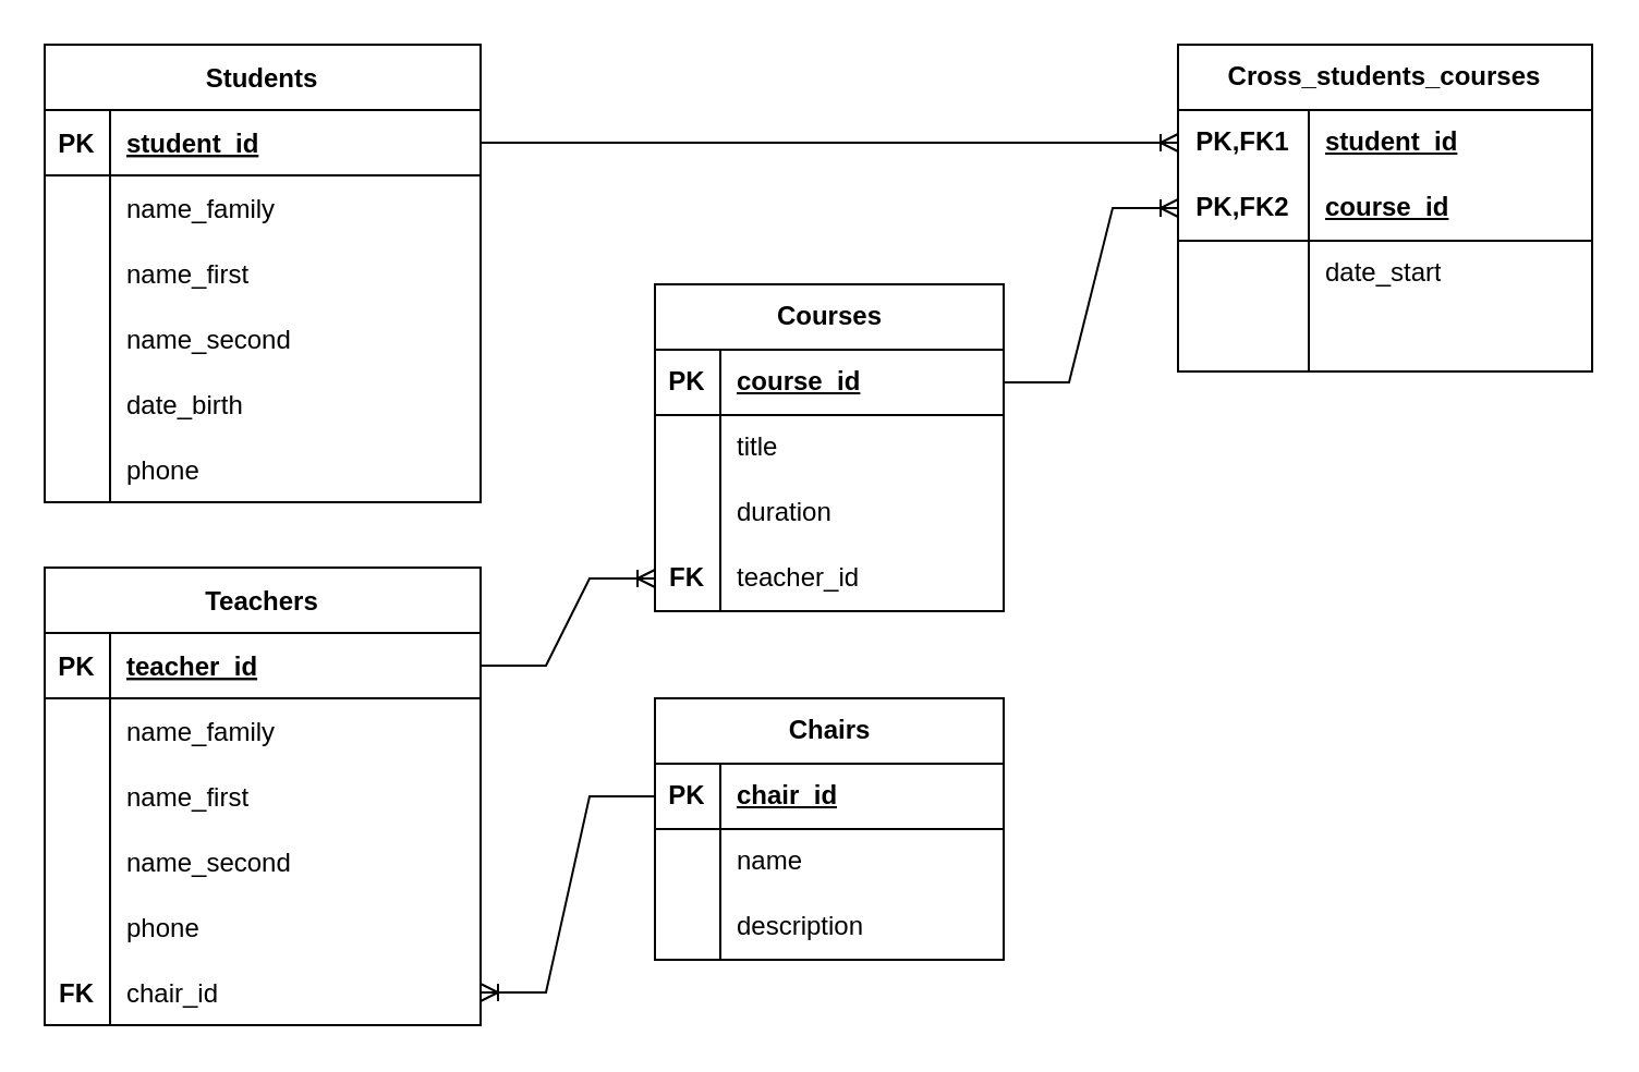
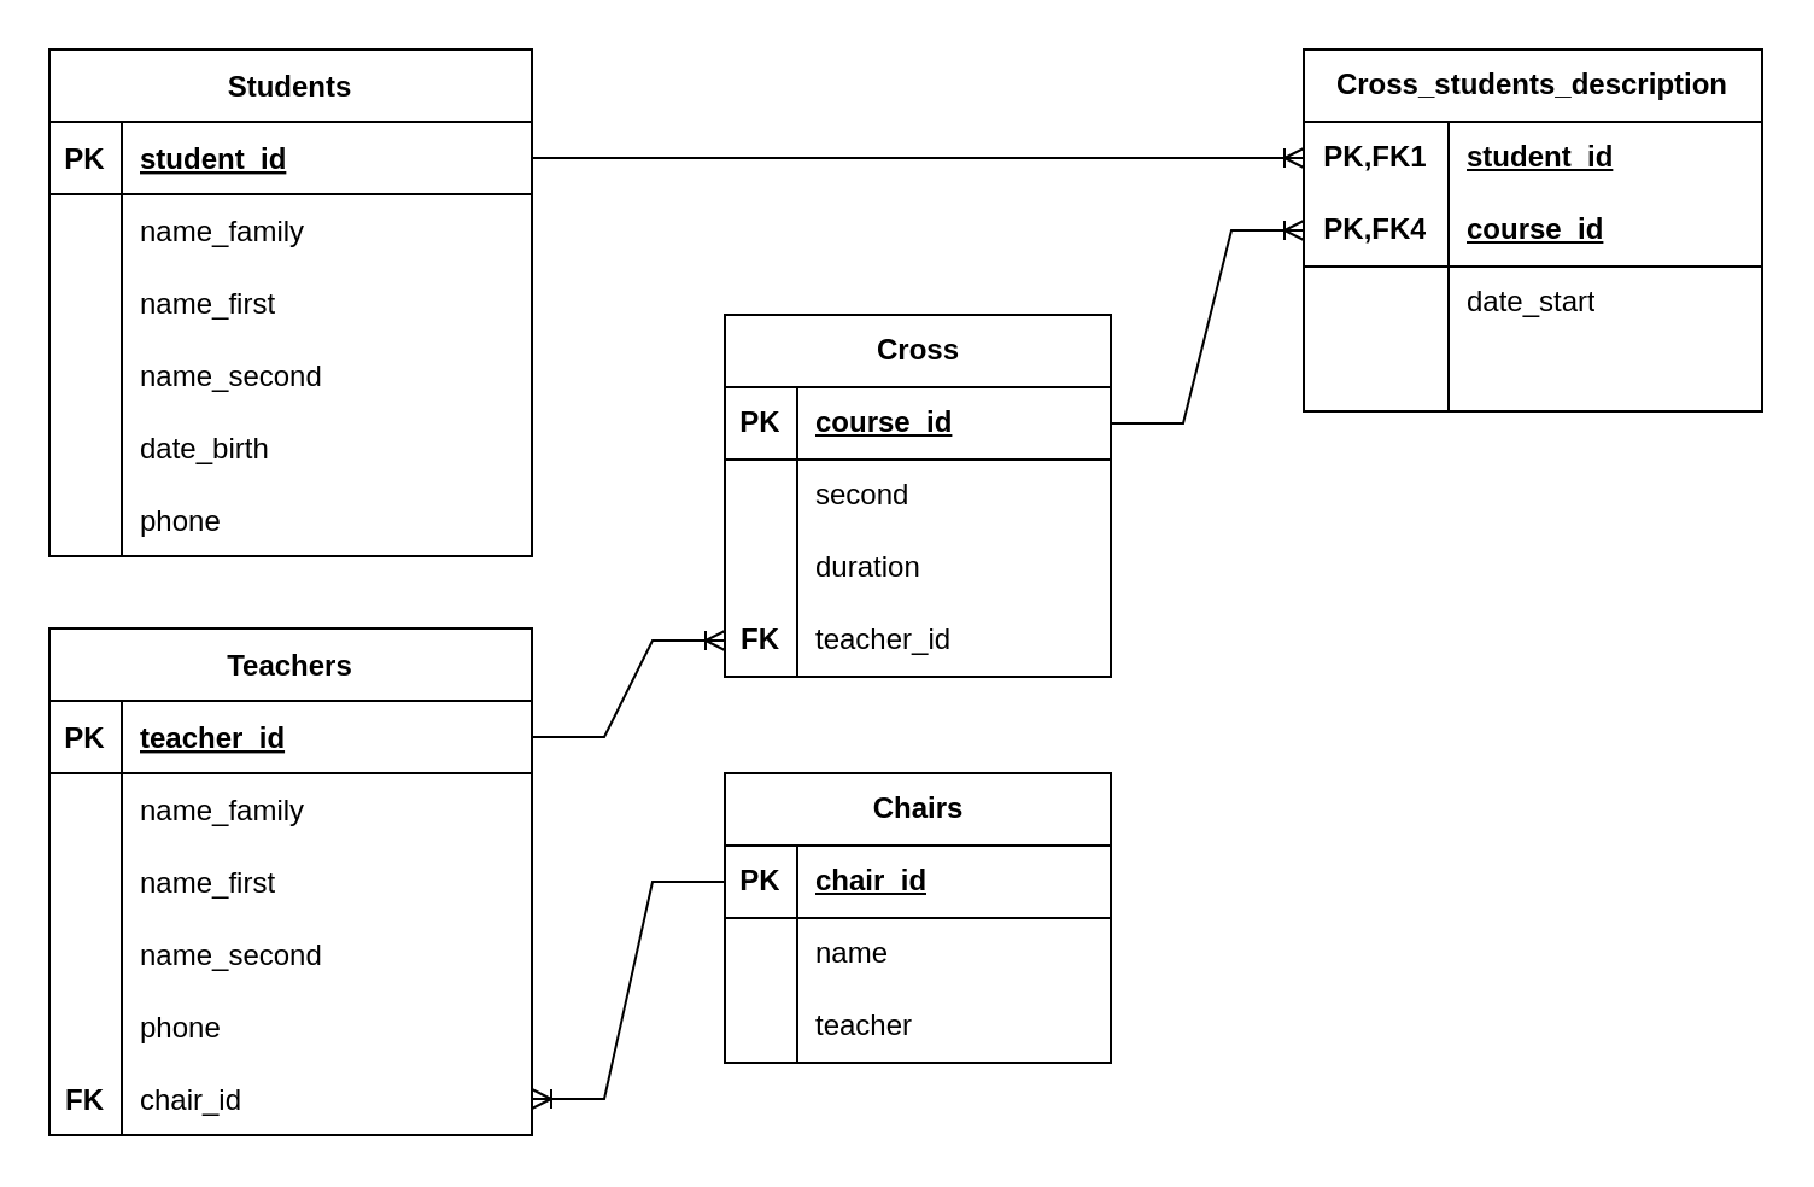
- <mxCell id="65" value="&lt;div&gt;Cross_students_courses&lt;/div&gt;" style="shape=table;startSize=30;container=1;collapsible=1;childLayout=tableLayout;fixedRows=1;rowLines=0;fontStyle=1;align=center;resizeLast=1;html=1;whiteSpace=wrap;" vertex="1" parent="1"><mxGeometry x="540" y="20" width="190" height="150" as="geometry" /></mxCell>
+ <mxCell id="65" value="&lt;div&gt;Cross_students_description&lt;/div&gt;" style="shape=table;startSize=30;container=1;collapsible=1;childLayout=tableLayout;fixedRows=1;rowLines=0;fontStyle=1;align=center;resizeLast=1;html=1;whiteSpace=wrap;" vertex="1" parent="1"><mxGeometry x="540" y="20" width="190" height="150" as="geometry" /></mxCell>
- <mxCell id="70" value="PK,FK2" style="shape=partialRectangle;connectable=0;fillColor=none;top=0;left=0;bottom=0;right=0;fontStyle=1;overflow=hidden;html=1;whiteSpace=wrap;" vertex="1" parent="69"><mxGeometry width="60" height="30" as="geometry"><mxRectangle width="60" height="30" as="alternateBounds" /></mxGeometry></mxCell>
+ <mxCell id="70" value="PK,FK4" style="shape=partialRectangle;connectable=0;fillColor=none;top=0;left=0;bottom=0;right=0;fontStyle=1;overflow=hidden;html=1;whiteSpace=wrap;" vertex="1" parent="69"><mxGeometry width="60" height="30" as="geometry"><mxRectangle width="60" height="30" as="alternateBounds" /></mxGeometry></mxCell>
- <mxCell id="51" value="&lt;div&gt;Courses&lt;/div&gt;" style="shape=table;startSize=30;container=1;collapsible=1;childLayout=tableLayout;fixedRows=1;rowLines=0;fontStyle=1;align=center;resizeLast=1;html=1;" vertex="1" parent="1"><mxGeometry x="300" y="130" width="160" height="150" as="geometry" /></mxCell>
+ <mxCell id="51" value="&lt;div&gt;Cross&lt;/div&gt;" style="shape=table;startSize=30;container=1;collapsible=1;childLayout=tableLayout;fixedRows=1;rowLines=0;fontStyle=1;align=center;resizeLast=1;html=1;" vertex="1" parent="1"><mxGeometry x="300" y="130" width="160" height="150" as="geometry" /></mxCell>
- <mxCell id="57" value="&lt;div&gt;title&lt;/div&gt;" style="shape=partialRectangle;connectable=0;fillColor=none;top=0;left=0;bottom=0;right=0;align=left;spacingLeft=6;overflow=hidden;whiteSpace=wrap;html=1;" vertex="1" parent="55"><mxGeometry x="30" width="130" height="30" as="geometry"><mxRectangle width="130" height="30" as="alternateBounds" /></mxGeometry></mxCell>
+ <mxCell id="57" value="&lt;div&gt;second&lt;/div&gt;" style="shape=partialRectangle;connectable=0;fillColor=none;top=0;left=0;bottom=0;right=0;align=left;spacingLeft=6;overflow=hidden;whiteSpace=wrap;html=1;" vertex="1" parent="55"><mxGeometry x="30" width="130" height="30" as="geometry"><mxRectangle width="130" height="30" as="alternateBounds" /></mxGeometry></mxCell>
- <mxCell id="49" value="description" style="shape=partialRectangle;connectable=0;fillColor=none;top=0;left=0;bottom=0;right=0;align=left;spacingLeft=6;overflow=hidden;whiteSpace=wrap;html=1;" vertex="1" parent="47"><mxGeometry x="30" width="130" height="30" as="geometry"><mxRectangle width="130" height="30" as="alternateBounds" /></mxGeometry></mxCell>
+ <mxCell id="49" value="teacher" style="shape=partialRectangle;connectable=0;fillColor=none;top=0;left=0;bottom=0;right=0;align=left;spacingLeft=6;overflow=hidden;whiteSpace=wrap;html=1;" vertex="1" parent="47"><mxGeometry x="30" width="130" height="30" as="geometry"><mxRectangle width="130" height="30" as="alternateBounds" /></mxGeometry></mxCell>
